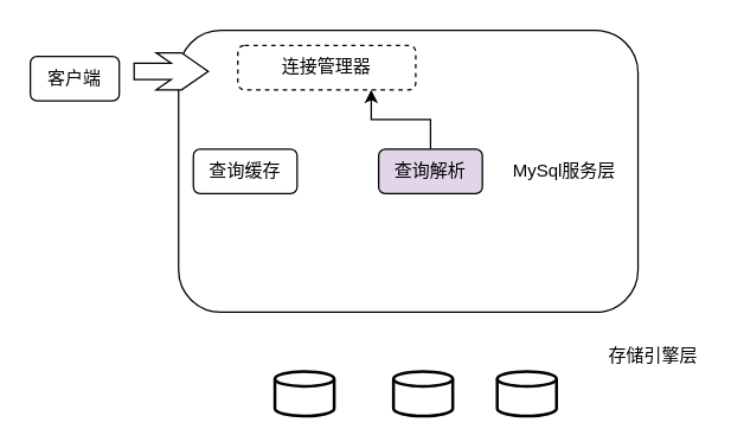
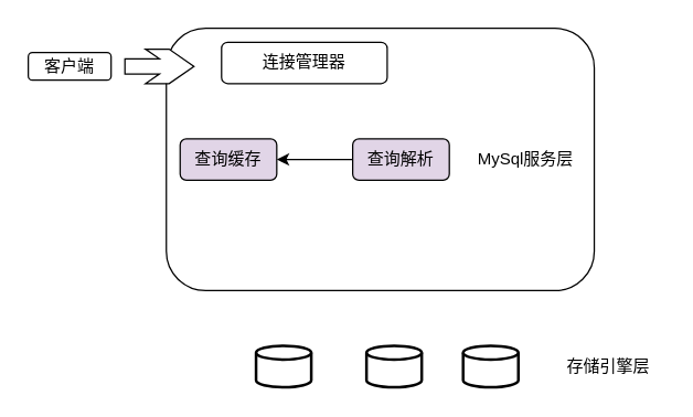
- <mxCell id="9" value="连接管理器" style="rounded=1;whiteSpace=wrap;html=1;dashed=1;" vertex="1" parent="1"><mxGeometry x="160" y="30" width="120" height="30" as="geometry" /></mxCell>
+ <mxCell id="9" value="连接管理器" style="rounded=1;whiteSpace=wrap;html=1;" vertex="1" parent="1"><mxGeometry x="160" y="30" width="120" height="30" as="geometry" /></mxCell>
- <mxCell id="2" value="客户端" style="rounded=1;whiteSpace=wrap;html=1;" vertex="1" parent="1"><mxGeometry x="20" y="37.5" width="60" height="30" as="geometry" /></mxCell>
+ <mxCell id="2" value="客户端" style="rounded=1;whiteSpace=wrap;html=1;" vertex="1" parent="1"><mxGeometry x="20" y="37.5" width="60" height="20" as="geometry" /></mxCell>
- <mxCell id="11" style="edgeStyle=orthogonalEdgeStyle;rounded=0;orthogonalLoop=1;jettySize=auto;html=1;exitX=0.5;exitY=0;exitDx=0;exitDy=0;entryX=0.75;entryY=1;entryDx=0;entryDy=0;" edge="1" parent="1" source="13" target="9"><mxGeometry relative="1" as="geometry" /></mxCell>
- <mxCell id="10" value="查询缓存" style="rounded=1;whiteSpace=wrap;html=1;" vertex="1" parent="1"><mxGeometry x="130" y="100" width="70" height="30" as="geometry" /></mxCell>
+ <mxCell id="10" value="查询缓存" style="rounded=1;whiteSpace=wrap;html=1;fillColor=#e1d5e7;" vertex="1" parent="1"><mxGeometry x="130" y="100" width="70" height="30" as="geometry" /></mxCell>
+ <mxCell id="12" style="edgeStyle=orthogonalEdgeStyle;rounded=0;orthogonalLoop=1;jettySize=auto;html=1;exitX=0;exitY=0.5;exitDx=0;exitDy=0;entryX=1;entryY=0.5;entryDx=0;entryDy=0;" edge="1" parent="1" source="13" target="10"><mxGeometry relative="1" as="geometry" /></mxCell>
- <mxCell id="6" value="存储引擎层" style="text;html=1;resizable=0;autosize=1;align=center;verticalAlign=middle;points=[];fillColor=none;strokeColor=none;rounded=0;" vertex="1" parent="1"><mxGeometry x="400" y="230" width="80" height="20" as="geometry" /></mxCell>
+ <mxCell id="6" value="存储引擎层" style="text;html=1;resizable=0;autosize=1;align=center;verticalAlign=middle;points=[];fillColor=none;strokeColor=none;rounded=0;" vertex="1" parent="1"><mxGeometry x="400" y="255" width="80" height="20" as="geometry" /></mxCell>
